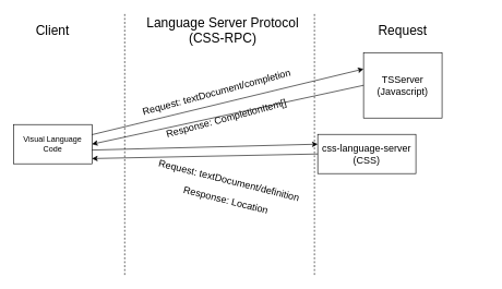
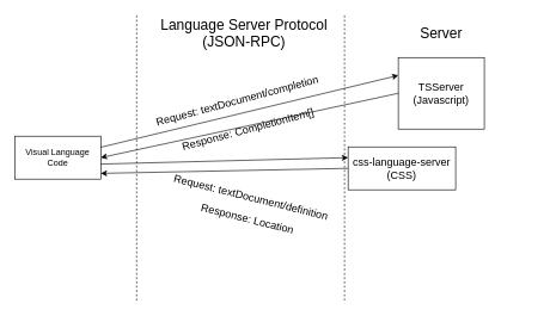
- <mxCell id="3" value="&lt;font style=&quot;font-size: 20px&quot;&gt;Client&lt;/font&gt;" style="text;html=1;strokeColor=none;fillColor=none;align=center;verticalAlign=middle;whiteSpace=wrap;rounded=0;" vertex="1" parent="1"><mxGeometry x="50" y="30" width="60" height="30" as="geometry" /></mxCell>
- <mxCell id="6" value="&lt;div&gt;&lt;font style=&quot;font-size: 20px&quot;&gt;Language Server Protocol&lt;/font&gt;&lt;/div&gt;&lt;div&gt;&lt;font style=&quot;font-size: 20px&quot;&gt;(CSS-RPC)&lt;br&gt;&lt;/font&gt;&lt;/div&gt;" style="text;html=1;strokeColor=none;fillColor=none;align=center;verticalAlign=middle;whiteSpace=wrap;rounded=0;" vertex="1" parent="1"><mxGeometry x="210" y="30" width="260" height="30" as="geometry" /></mxCell>
+ <mxCell id="6" value="&lt;div&gt;&lt;font style=&quot;font-size: 20px&quot;&gt;Language Server Protocol&lt;/font&gt;&lt;/div&gt;&lt;div&gt;&lt;font style=&quot;font-size: 20px&quot;&gt;(JSON-RPC)&lt;br&gt;&lt;/font&gt;&lt;/div&gt;" style="text;html=1;strokeColor=none;fillColor=none;align=center;verticalAlign=middle;whiteSpace=wrap;rounded=0;" vertex="1" parent="1"><mxGeometry x="210" y="30" width="260" height="30" as="geometry" /></mxCell>
- <mxCell id="7" value="&lt;font style=&quot;font-size: 20px&quot;&gt;Request&lt;/font&gt;" style="text;html=1;strokeColor=none;fillColor=none;align=center;verticalAlign=middle;whiteSpace=wrap;rounded=0;" vertex="1" parent="1"><mxGeometry x="485" y="30" width="260" height="30" as="geometry" /></mxCell>
+ <mxCell id="7" value="&lt;font style=&quot;font-size: 20px&quot;&gt;Server&lt;/font&gt;" style="text;html=1;strokeColor=none;fillColor=none;align=center;verticalAlign=middle;whiteSpace=wrap;rounded=0;" vertex="1" parent="1"><mxGeometry x="485" y="30" width="260" height="30" as="geometry" /></mxCell>
